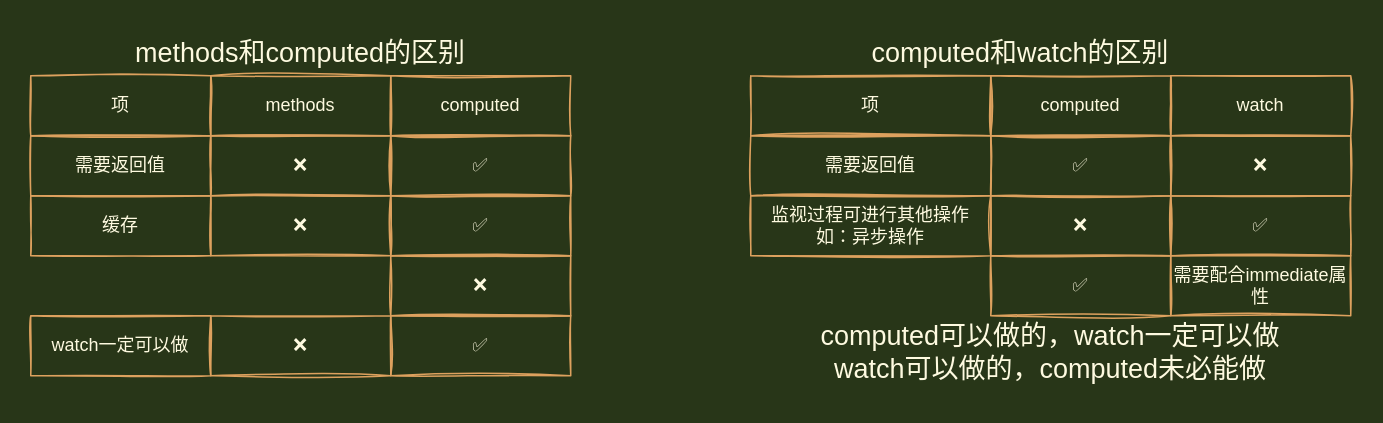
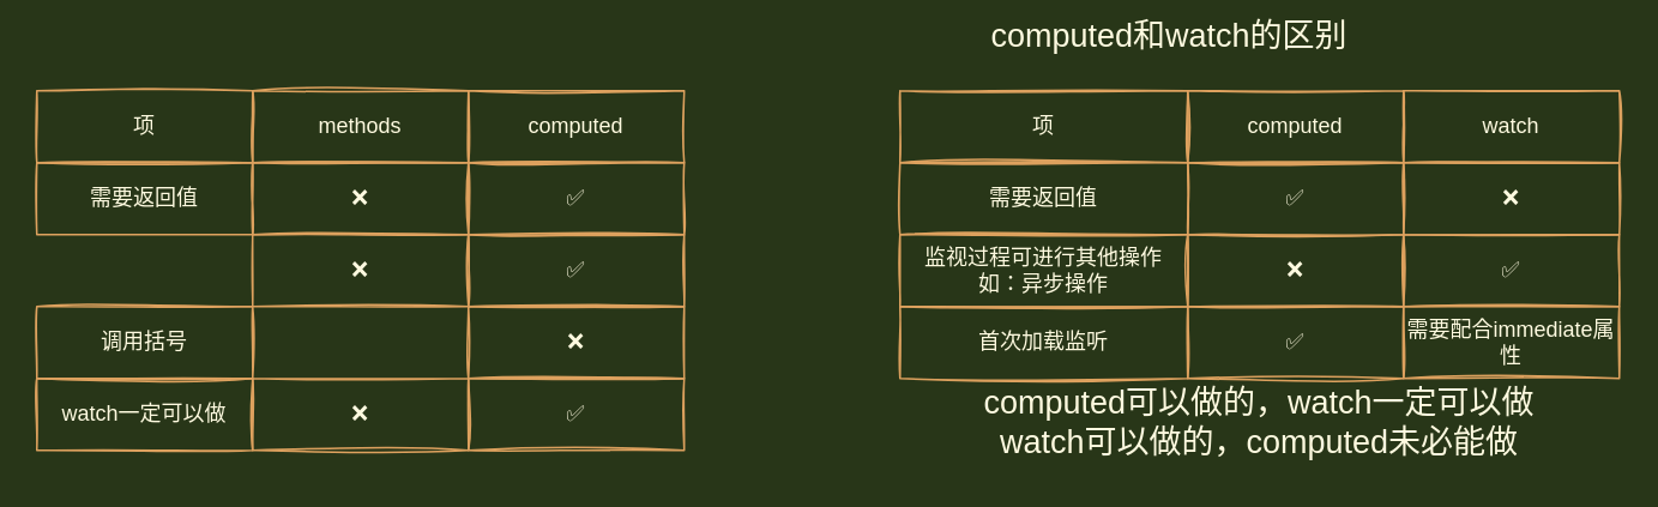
- <mxCell id="26" value="&lt;font style=&quot;font-size: 18px;&quot;&gt;methods和computed的区别&lt;/font&gt;" style="text;html=1;strokeColor=none;fillColor=none;align=center;verticalAlign=middle;whiteSpace=wrap;rounded=0;sketch=1;fontColor=#FEFAE0;" parent="1" vertex="1"><mxGeometry x="60" y="20" width="280" height="30" as="geometry" /></mxCell>
- <mxCell id="27" value="&lt;font style=&quot;font-size: 18px;&quot;&gt;computed和watch的区别&lt;/font&gt;" style="text;html=1;strokeColor=none;fillColor=none;align=center;verticalAlign=middle;whiteSpace=wrap;rounded=0;sketch=1;fontColor=#FEFAE0;" parent="1" vertex="1"><mxGeometry x="540" y="20" width="280" height="30" as="geometry" /></mxCell>
+ <mxCell id="27" value="&lt;font style=&quot;font-size: 18px;&quot;&gt;computed和watch的区别&lt;/font&gt;" style="text;html=1;strokeColor=none;fillColor=none;align=center;verticalAlign=middle;whiteSpace=wrap;rounded=0;sketch=1;fontColor=#FEFAE0;" parent="1" vertex="1"><mxGeometry x="510" y="5" width="280" height="30" as="geometry" /></mxCell>
- <mxCell id="8" value="缓存" style="rounded=0;whiteSpace=wrap;html=1;sketch=1;fontColor=#FEFAE0;strokeColor=#DDA15E;fillColor=none;" parent="1" vertex="1"><mxGeometry x="20" y="130" width="120" height="40" as="geometry" /></mxCell>
+ <mxCell id="9" value="调用括号" style="rounded=0;whiteSpace=wrap;html=1;sketch=1;fontColor=#FEFAE0;strokeColor=#DDA15E;fillColor=none;" parent="1" vertex="1"><mxGeometry x="20" y="170" width="120" height="40" as="geometry" /></mxCell>
+ <mxCell id="21" value="首次加载监听" style="rounded=0;whiteSpace=wrap;html=1;sketch=1;fontColor=#FEFAE0;strokeColor=#DDA15E;fillColor=none;" parent="1" vertex="1"><mxGeometry x="500" y="170" width="160" height="40" as="geometry" /></mxCell>
